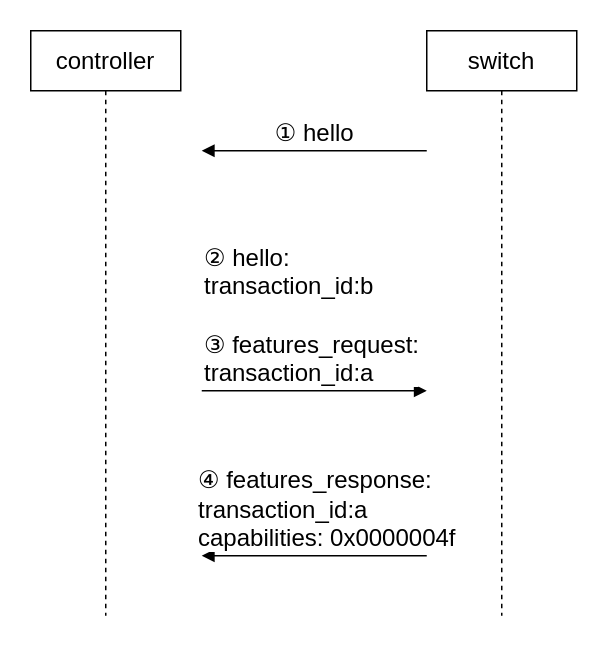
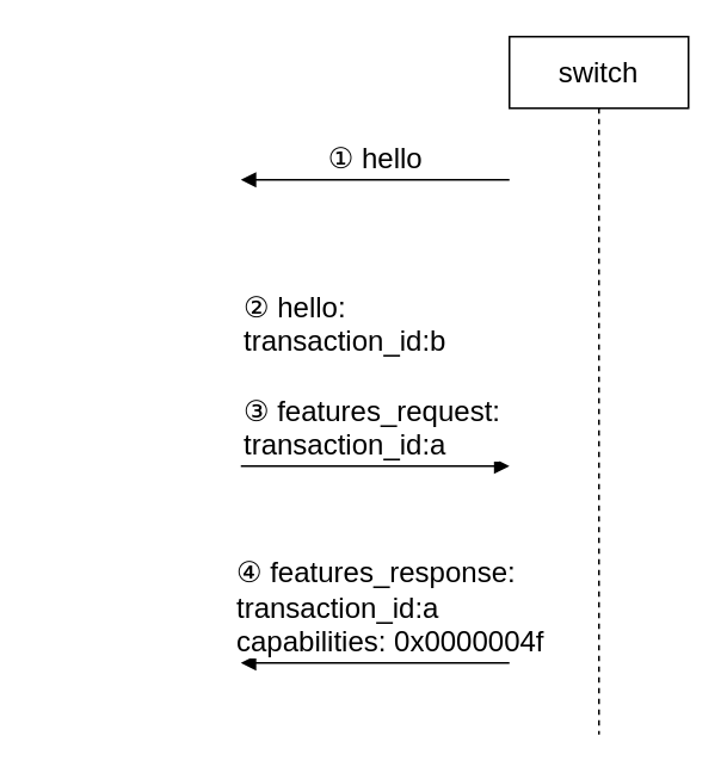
- <mxCell id="2" value="controller" style="shape=umlLifeline;perimeter=lifelinePerimeter;whiteSpace=wrap;html=1;container=1;collapsible=0;recursiveResize=0;outlineConnect=0;fontSize=16;" parent="1" vertex="1"><mxGeometry x="20" y="20" width="100" height="390" as="geometry" /></mxCell>
